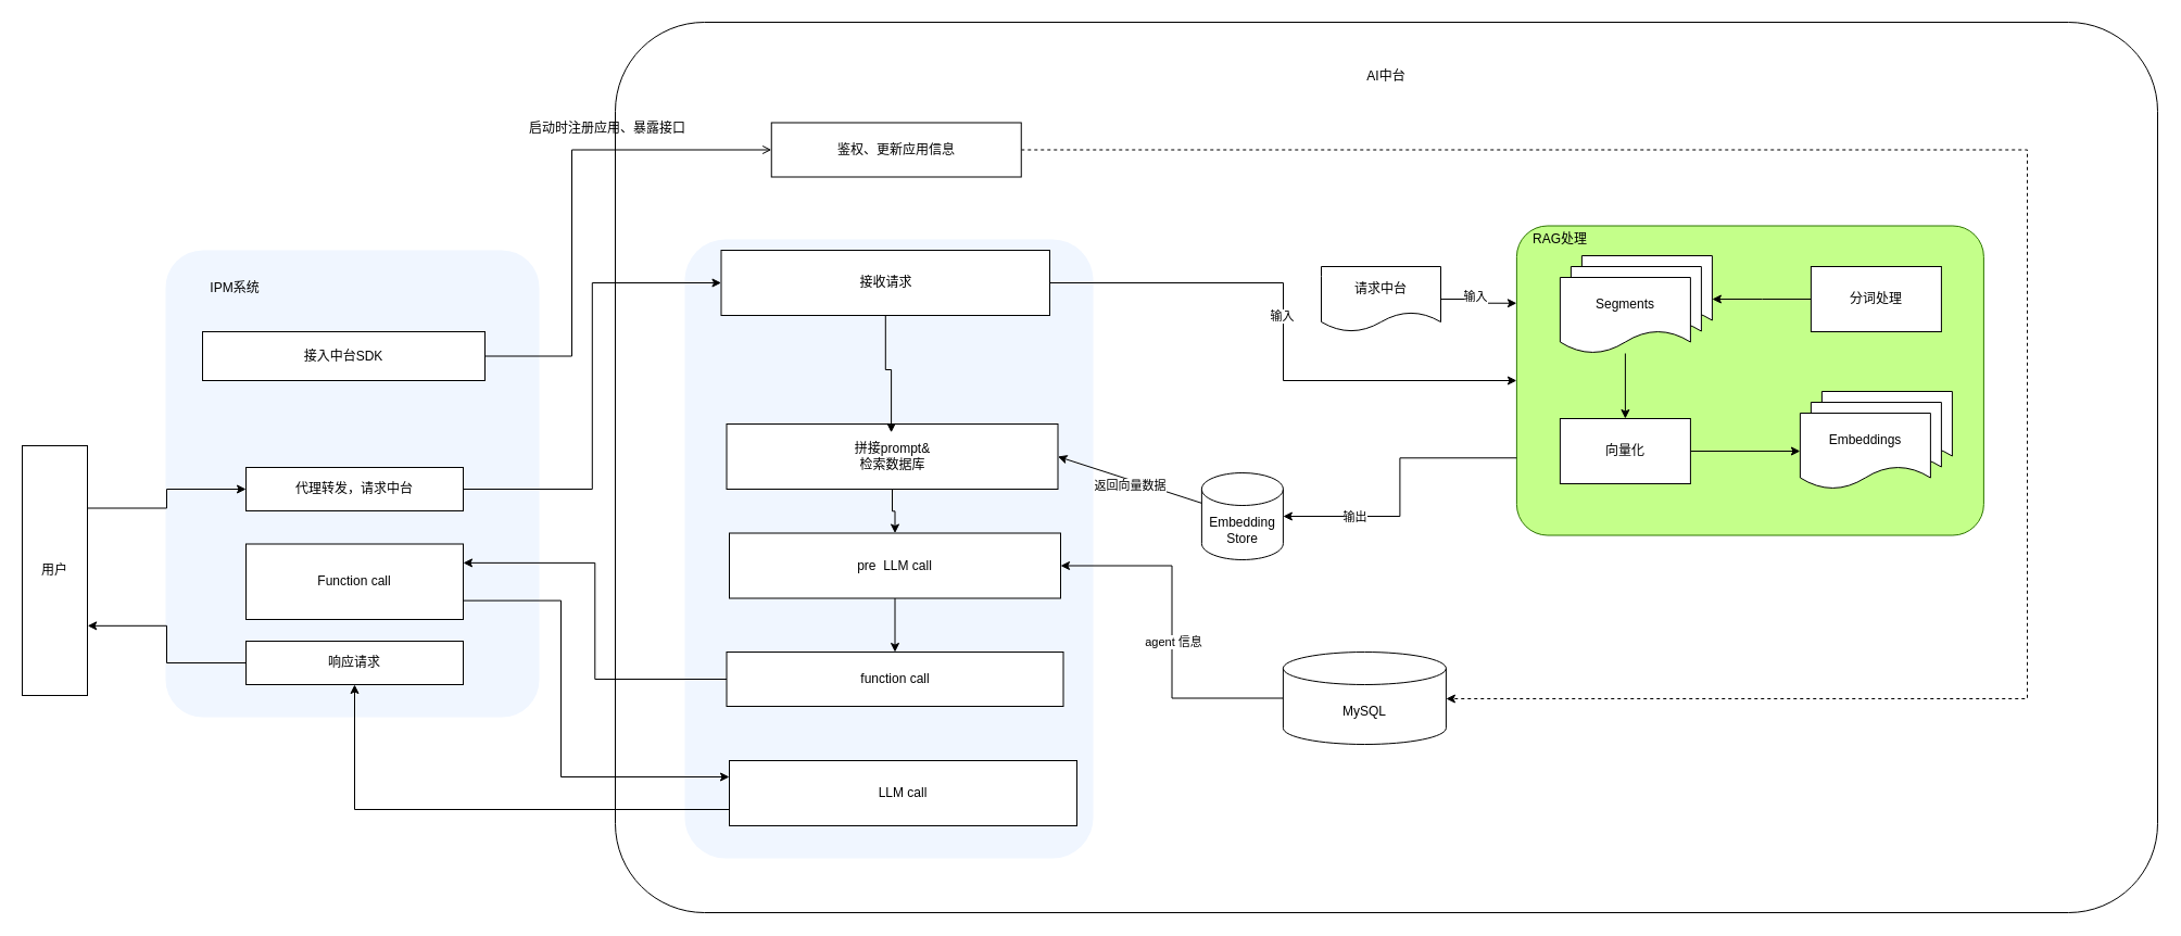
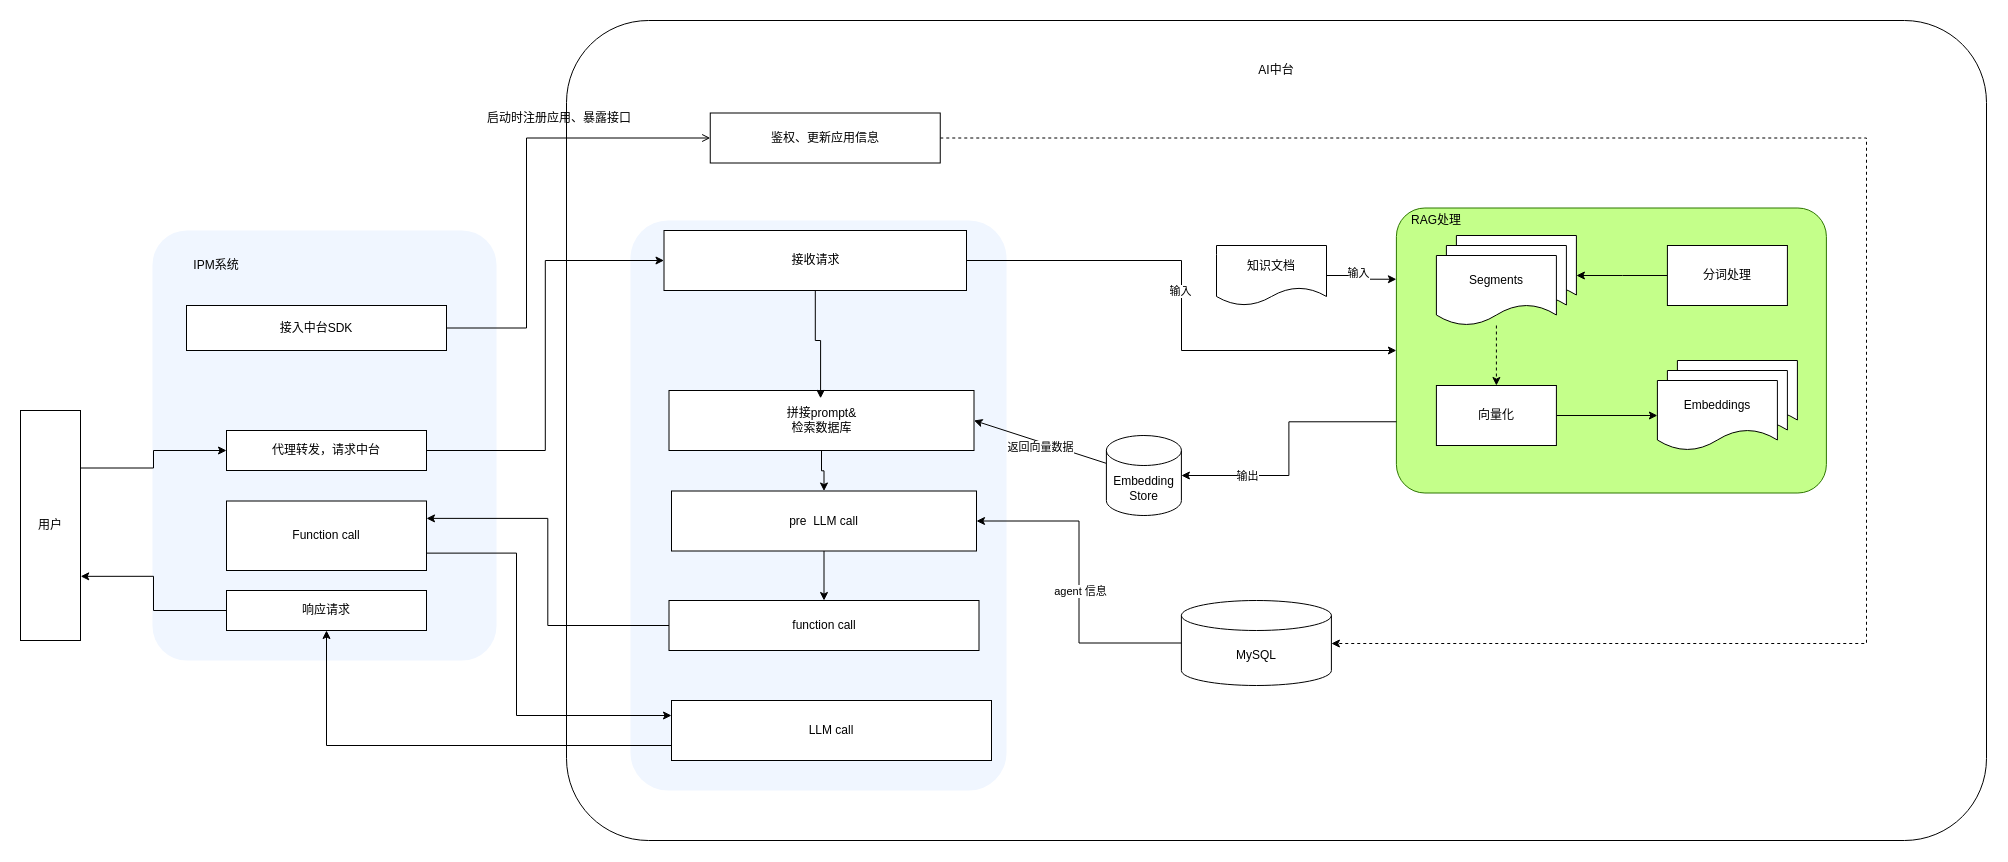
- <mxCell id="9" value="请求中台" style="shape=document;whiteSpace=wrap;html=1;boundedLbl=1;" vertex="1" parent="1"><mxGeometry x="1216" y="245" width="110" height="60" as="geometry" /></mxCell>
+ <mxCell id="9" value="知识文档" style="shape=document;whiteSpace=wrap;html=1;boundedLbl=1;" vertex="1" parent="1"><mxGeometry x="1216" y="245" width="110" height="60" as="geometry" /></mxCell>
- <mxCell id="25" style="edgeStyle=orthogonalEdgeStyle;rounded=0;orthogonalLoop=1;jettySize=auto;html=1;entryX=0.5;entryY=0;entryDx=0;entryDy=0;" edge="1" parent="1" source="20" target="13"><mxGeometry relative="1" as="geometry" /></mxCell>
+ <mxCell id="25" style="edgeStyle=orthogonalEdgeStyle;rounded=0;orthogonalLoop=1;jettySize=auto;html=1;entryX=0.5;entryY=0;entryDx=0;entryDy=0;dashed=1;" edge="1" parent="1" source="20" target="13"><mxGeometry relative="1" as="geometry" /></mxCell>
